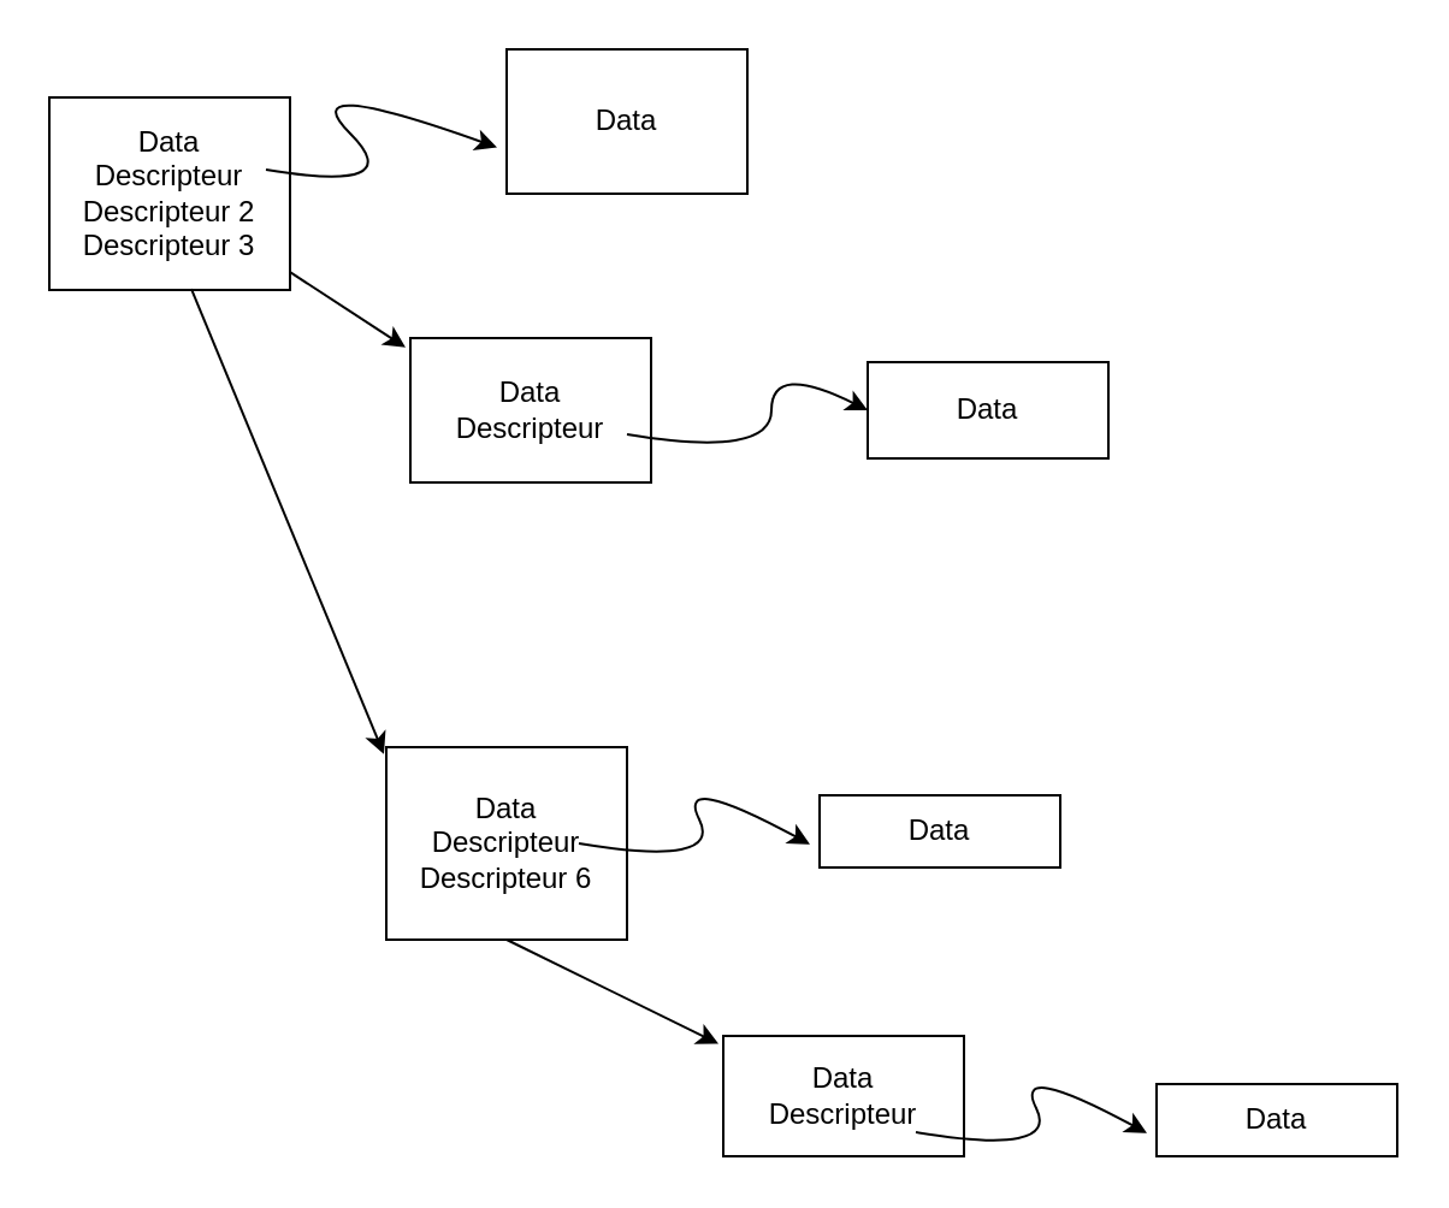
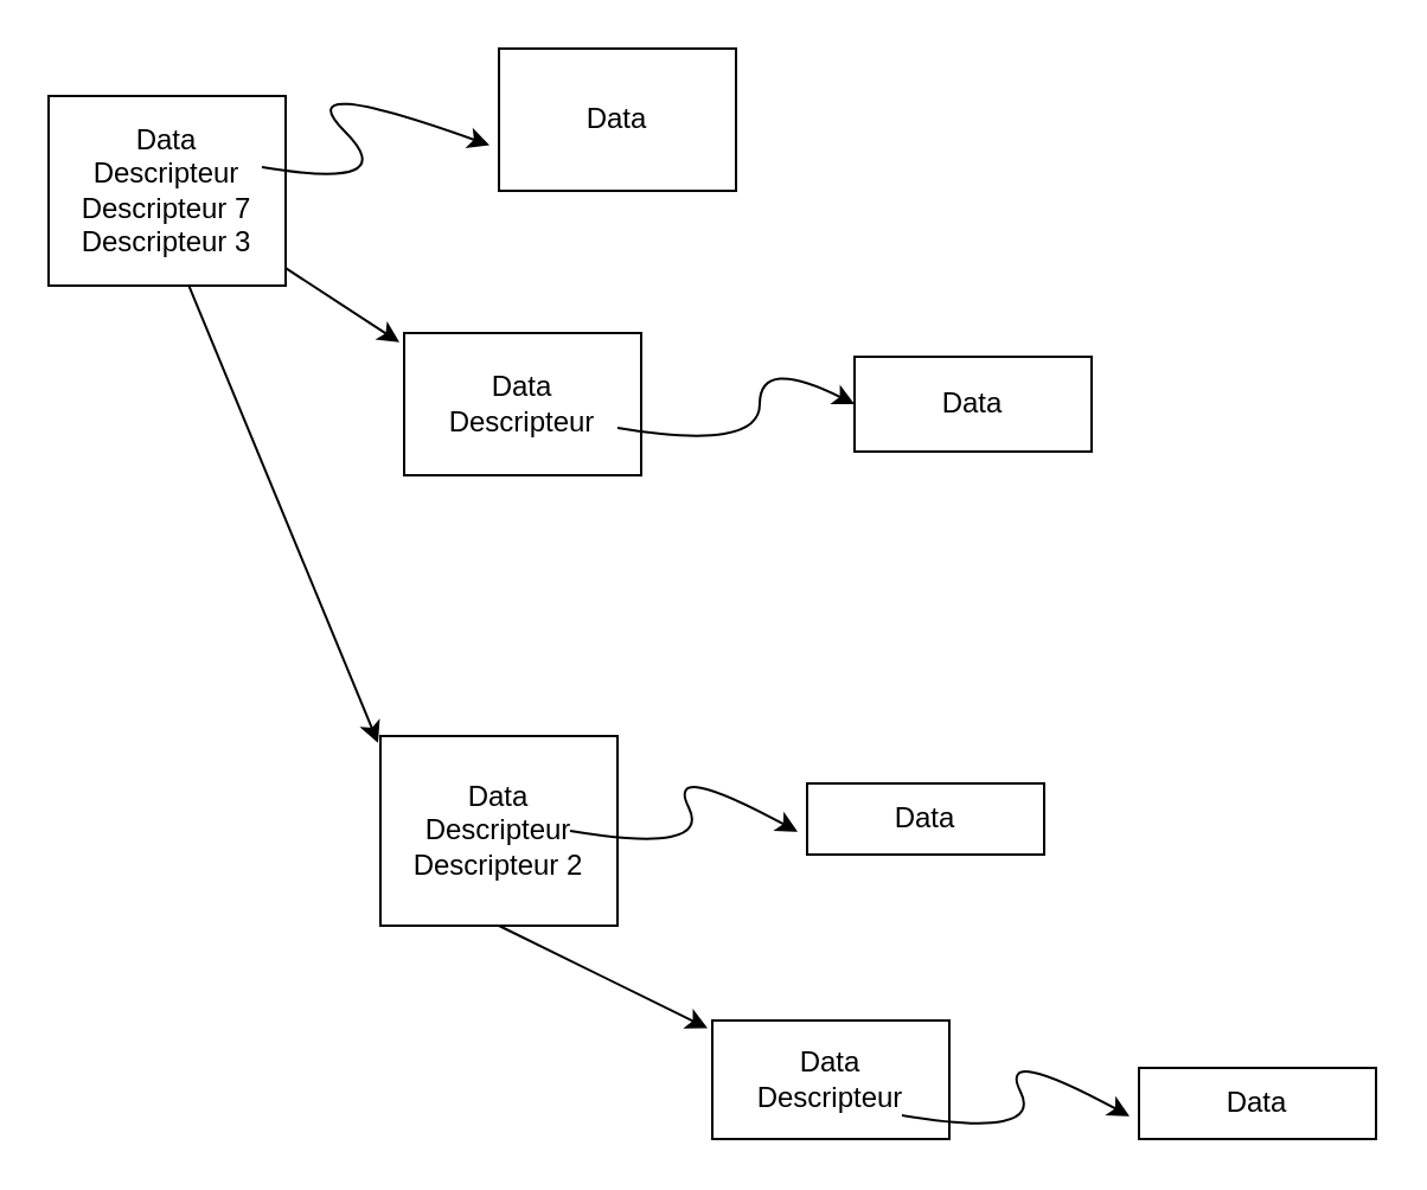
- <mxCell id="2" value="Data&lt;br&gt;Descripteur&lt;br&gt;Descripteur 2&lt;br&gt;Descripteur 3" style="rounded=0;whiteSpace=wrap;html=1;" vertex="1" parent="1"><mxGeometry x="20" y="40" width="100" height="80" as="geometry" /></mxCell>
+ <mxCell id="2" value="Data&lt;br&gt;Descripteur&lt;br&gt;Descripteur 7&lt;br&gt;Descripteur 3" style="rounded=0;whiteSpace=wrap;html=1;" vertex="1" parent="1"><mxGeometry x="20" y="40" width="100" height="80" as="geometry" /></mxCell>
- <mxCell id="10" value="Data&lt;br&gt;Descripteur&lt;br&gt;Descripteur 6" style="rounded=0;whiteSpace=wrap;html=1;" vertex="1" parent="1"><mxGeometry x="160" y="310" width="100" height="80" as="geometry" /></mxCell>
+ <mxCell id="10" value="Data&lt;br&gt;Descripteur&lt;br&gt;Descripteur 2" style="rounded=0;whiteSpace=wrap;html=1;" vertex="1" parent="1"><mxGeometry x="160" y="310" width="100" height="80" as="geometry" /></mxCell>
